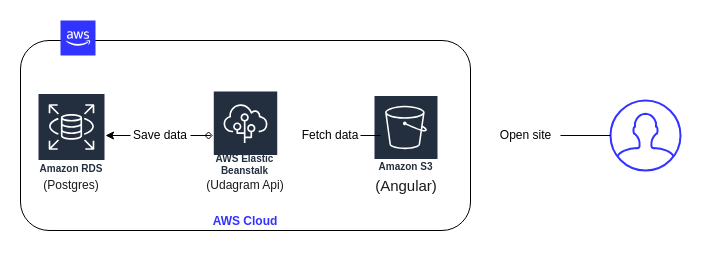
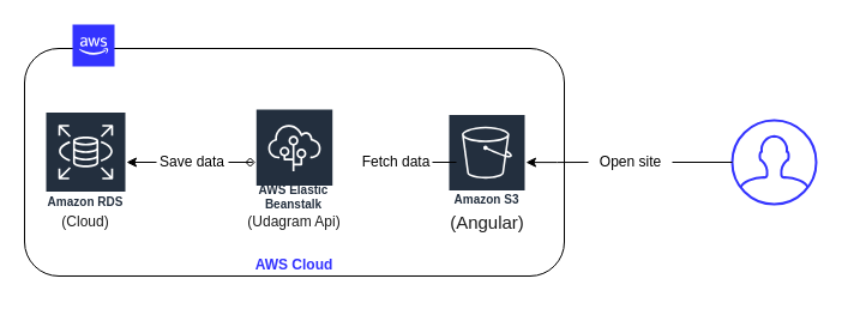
+ <mxCell id="7" value="" style="edgeStyle=orthogonalEdgeStyle;rounded=0;orthogonalLoop=1;jettySize=auto;html=1;startArrow=classic;startFill=1;endArrow=none;endFill=0;targetPerimeterSpacing=0;strokeColor=default;" edge="1" parent="1" source="8" target="4"><mxGeometry relative="1" as="geometry" /></mxCell>
- <mxCell id="19" value="&lt;font color=&quot;#1A1A1A&quot;&gt;(Postgres)&lt;/font&gt;" style="text;html=1;strokeColor=none;fillColor=none;align=center;verticalAlign=middle;whiteSpace=wrap;rounded=0;fontColor=#3333FF;" vertex="1" parent="1"><mxGeometry x="41" y="170" width="60" height="30" as="geometry" /></mxCell>
+ <mxCell id="19" value="&lt;font color=&quot;#1A1A1A&quot;&gt;(Cloud)&lt;/font&gt;" style="text;html=1;strokeColor=none;fillColor=none;align=center;verticalAlign=middle;whiteSpace=wrap;rounded=0;fontColor=#3333FF;" vertex="1" parent="1"><mxGeometry x="41" y="170" width="60" height="30" as="geometry" /></mxCell>
